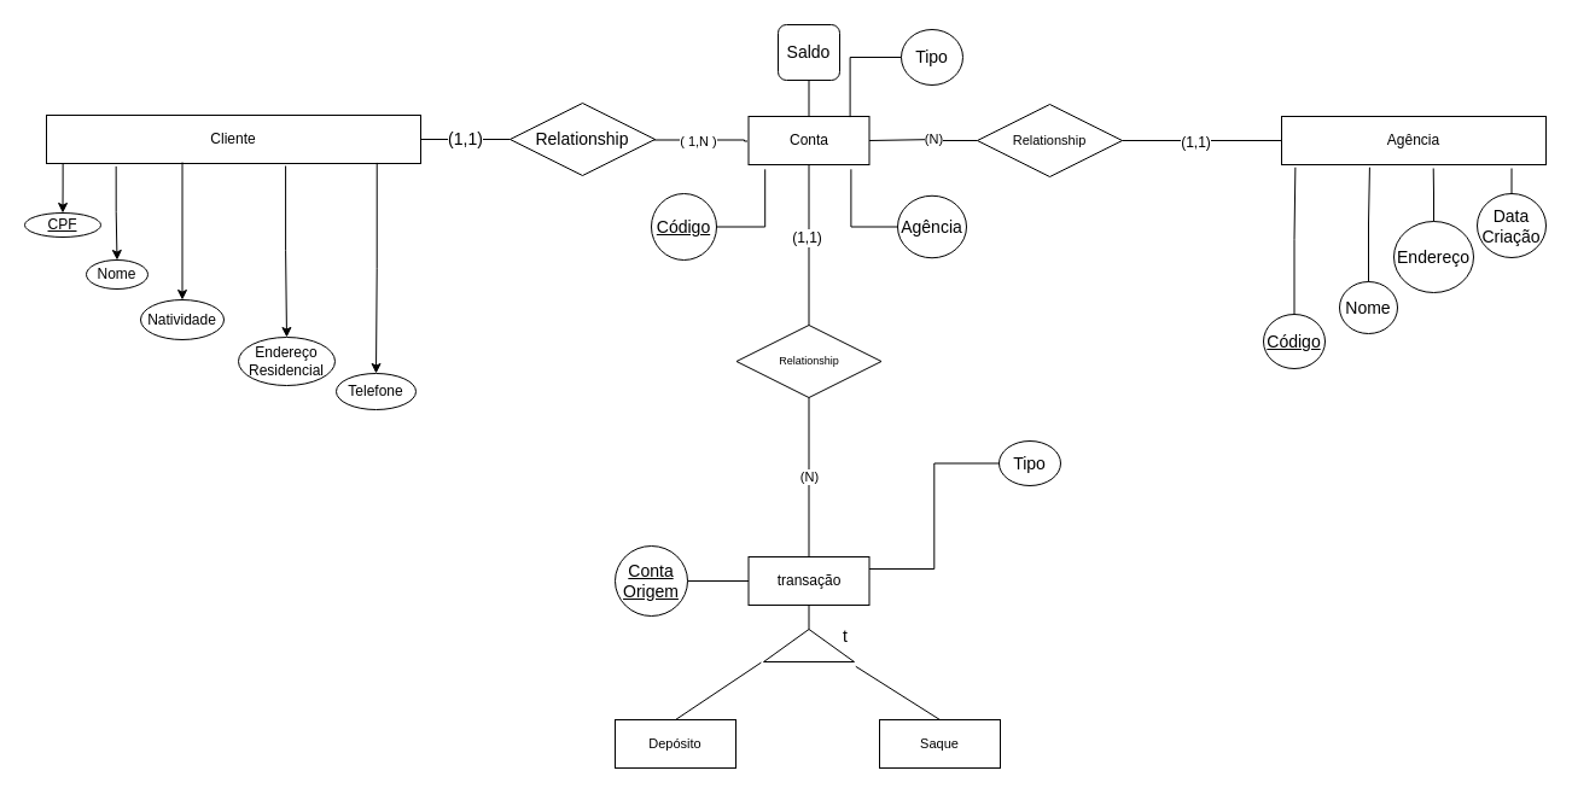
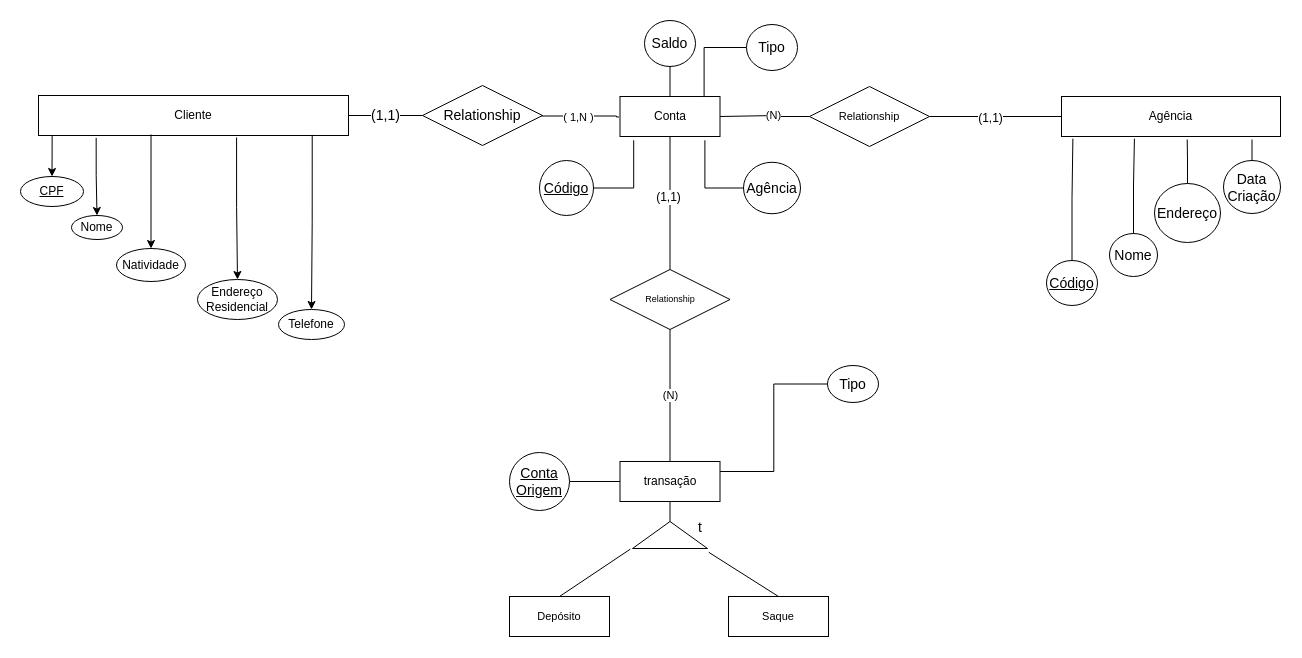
- <mxCell id="48" value="Saldo" style="whiteSpace=wrap;html=1;align=center;shadow=0;fontSize=14;strokeColor=#000000;strokeWidth=1;fillColor=none;rounded=1;" vertex="1" parent="1"><mxGeometry x="644" y="20" width="51" height="46" as="geometry" /></mxCell>
+ <mxCell id="48" value="Saldo" style="ellipse;whiteSpace=wrap;html=1;align=center;shadow=0;fontSize=14;strokeColor=#000000;strokeWidth=1;fillColor=none;" vertex="1" parent="1"><mxGeometry x="644" y="20" width="51" height="46" as="geometry" /></mxCell>
- <mxCell id="14" value="CPF" style="ellipse;whiteSpace=wrap;html=1;align=center;fontStyle=4;shadow=0;strokeColor=#000000;strokeWidth=1;fillColor=none;" vertex="1" parent="1"><mxGeometry x="20" y="176" width="63" height="20" as="geometry" /></mxCell>
+ <mxCell id="14" value="CPF" style="ellipse;whiteSpace=wrap;html=1;align=center;fontStyle=4;shadow=0;strokeColor=#000000;strokeWidth=1;fillColor=none;" vertex="1" parent="1"><mxGeometry x="20" y="176" width="63" height="30" as="geometry" /></mxCell>
